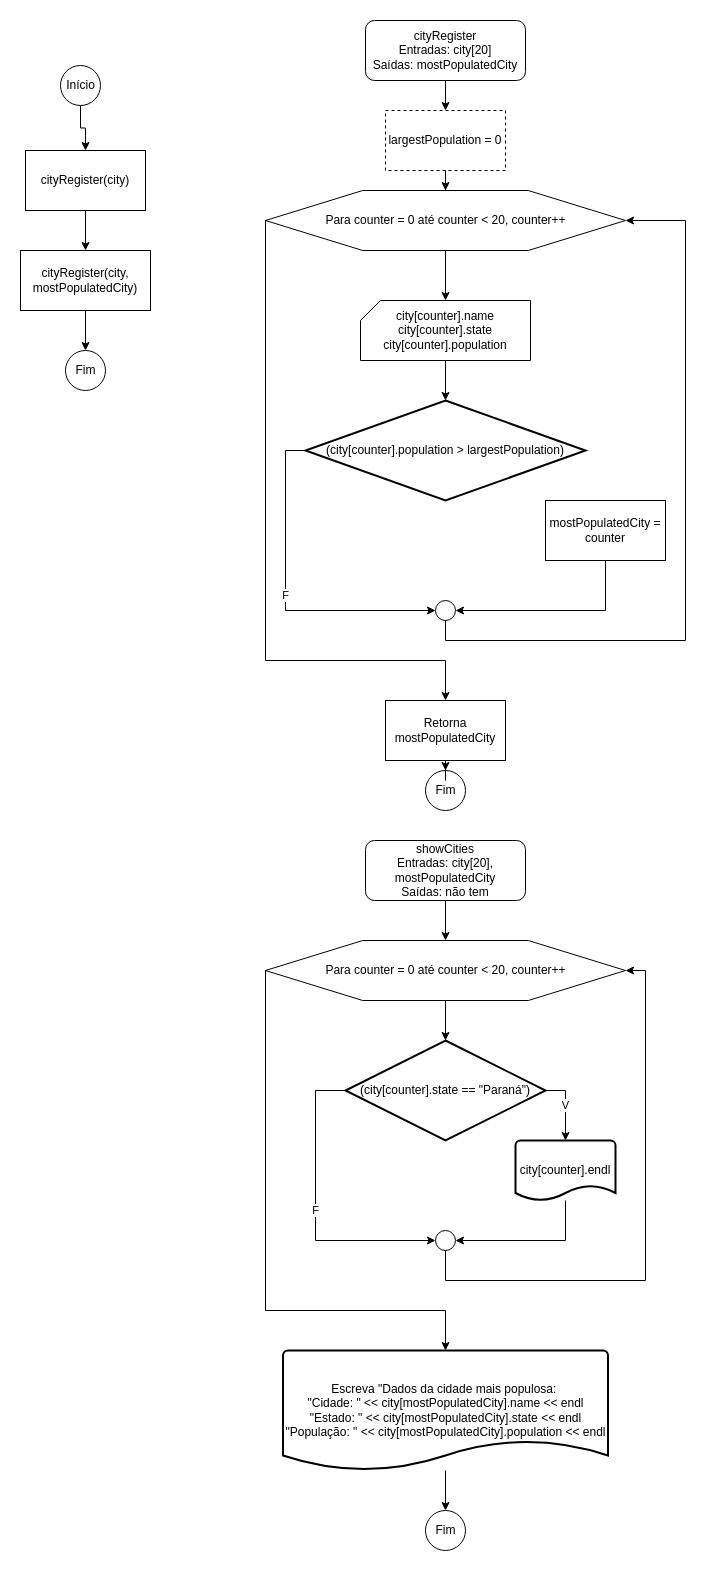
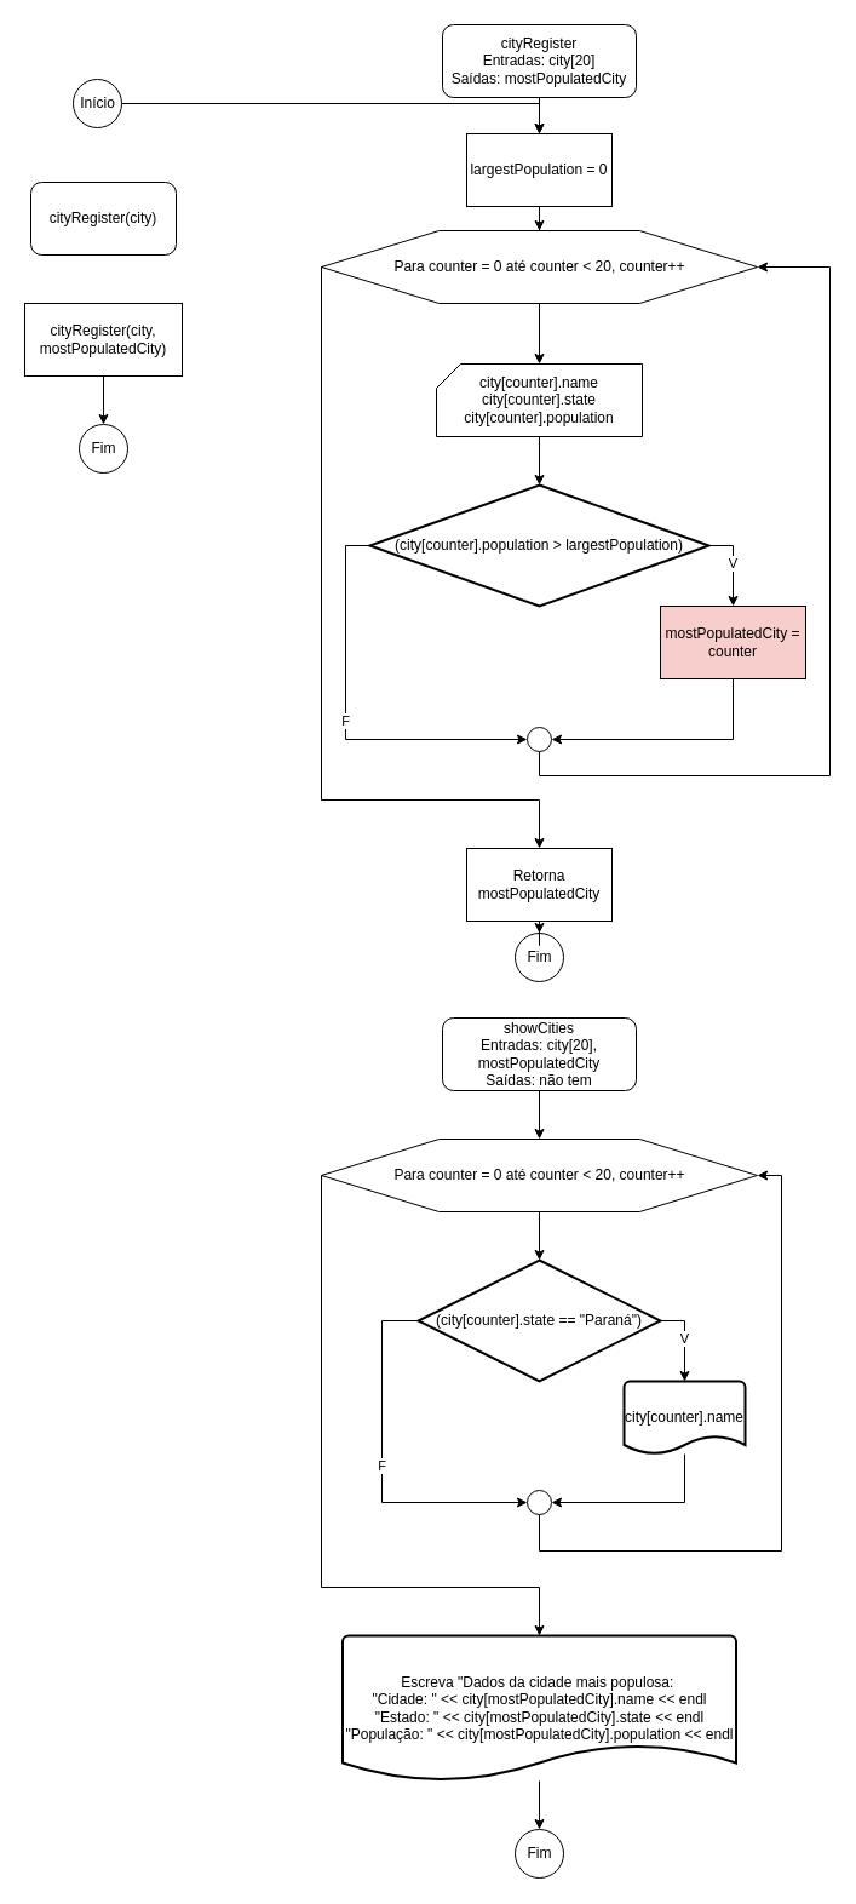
- <mxCell id="2" value="" style="edgeStyle=orthogonalEdgeStyle;rounded=0;orthogonalLoop=1;jettySize=auto;html=1;" edge="1" parent="1" source="3" target="5"><mxGeometry relative="1" as="geometry" /></mxCell>
+ <mxCell id="2" value="" style="edgeStyle=orthogonalEdgeStyle;rounded=0;orthogonalLoop=1;jettySize=auto;html=1;" edge="1" parent="1" source="3" target="20"><mxGeometry relative="1" as="geometry" /></mxCell>
- <mxCell id="20" value="largestPopulation = 0" style="rounded=0;whiteSpace=wrap;html=1;dashed=1;" vertex="1" parent="1"><mxGeometry x="385" y="110" width="120" height="60" as="geometry" /></mxCell>
+ <mxCell id="20" value="largestPopulation = 0" style="rounded=0;whiteSpace=wrap;html=1;" vertex="1" parent="1"><mxGeometry x="385" y="110" width="120" height="60" as="geometry" /></mxCell>
- <mxCell id="5" value="cityRegister(city)" style="rounded=0;whiteSpace=wrap;html=1;" vertex="1" parent="1"><mxGeometry x="25" y="150" width="120" height="60" as="geometry" /></mxCell>
+ <mxCell id="5" value="cityRegister(city)" style="whiteSpace=wrap;html=1;rounded=1;" vertex="1" parent="1"><mxGeometry x="25" y="150" width="120" height="60" as="geometry" /></mxCell>
- <mxCell id="4" value="" style="edgeStyle=orthogonalEdgeStyle;rounded=0;orthogonalLoop=1;jettySize=auto;html=1;" edge="1" parent="1" source="5" target="7"><mxGeometry relative="1" as="geometry" /></mxCell>
+ <mxCell id="16" value="V" style="edgeStyle=orthogonalEdgeStyle;rounded=0;orthogonalLoop=1;jettySize=auto;html=1;" edge="1" parent="1" source="18" target="22"><mxGeometry relative="1" as="geometry"><Array as="points"><mxPoint x="605" y="450" /></Array></mxGeometry></mxCell>
- <mxCell id="22" value="mostPopulatedCity = counter" style="rounded=0;whiteSpace=wrap;html=1;" vertex="1" parent="1"><mxGeometry x="545" y="500" width="120" height="60" as="geometry" /></mxCell>
+ <mxCell id="22" value="mostPopulatedCity = counter" style="rounded=0;whiteSpace=wrap;html=1;fillColor=#f8cecc;" vertex="1" parent="1"><mxGeometry x="545" y="500" width="120" height="60" as="geometry" /></mxCell>
- <mxCell id="35" value="city[counter].endl" style="strokeWidth=2;html=1;shape=mxgraph.flowchart.document2;whiteSpace=wrap;size=0.25;" vertex="1" parent="1"><mxGeometry x="515" y="1140" width="100" height="60" as="geometry" /></mxCell>
+ <mxCell id="35" value="city[counter].name" style="strokeWidth=2;html=1;shape=mxgraph.flowchart.document2;whiteSpace=wrap;size=0.25;" vertex="1" parent="1"><mxGeometry x="515" y="1140" width="100" height="60" as="geometry" /></mxCell>
